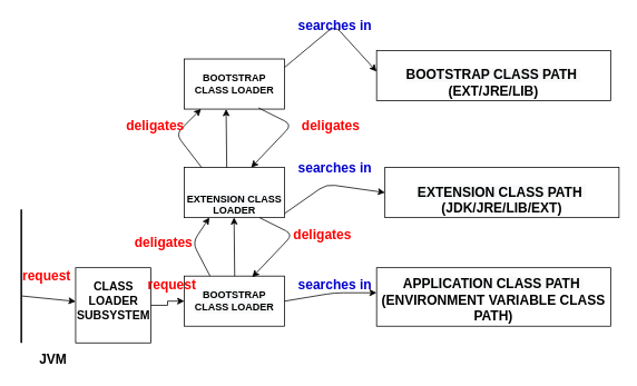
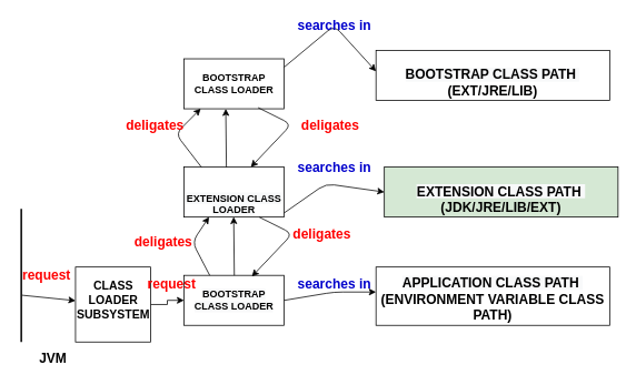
- <mxCell id="21" value="&lt;b style=&quot;font-size: 16px&quot;&gt;&lt;br&gt;&lt;span style=&quot;color: rgb(0 , 0 , 0) ; font-family: &amp;#34;helvetica&amp;#34; ; font-style: normal ; letter-spacing: normal ; text-align: center ; text-indent: 0px ; text-transform: none ; word-spacing: 0px ; background-color: rgb(248 , 249 , 250) ; display: inline ; float: none&quot;&gt;EXTENSION CLASS PATH&amp;nbsp;&lt;br&gt;&lt;/span&gt;(JDK/JRE/LIB/EXT)&lt;/b&gt;" style="rounded=0;whiteSpace=wrap;html=1;verticalAlign=bottom;" vertex="1" parent="1"><mxGeometry x="460" y="200" width="280" height="60" as="geometry" /></mxCell>
+ <mxCell id="21" value="&lt;b style=&quot;font-size: 16px&quot;&gt;&lt;br&gt;&lt;span style=&quot;color: rgb(0 , 0 , 0) ; font-family: &amp;#34;helvetica&amp;#34; ; font-style: normal ; letter-spacing: normal ; text-align: center ; text-indent: 0px ; text-transform: none ; word-spacing: 0px ; background-color: rgb(248 , 249 , 250) ; display: inline ; float: none&quot;&gt;EXTENSION CLASS PATH&amp;nbsp;&lt;br&gt;&lt;/span&gt;(JDK/JRE/LIB/EXT)&lt;/b&gt;" style="rounded=0;whiteSpace=wrap;html=1;verticalAlign=bottom;fillColor=#d5e8d4;" vertex="1" parent="1"><mxGeometry x="460" y="200" width="280" height="60" as="geometry" /></mxCell>
